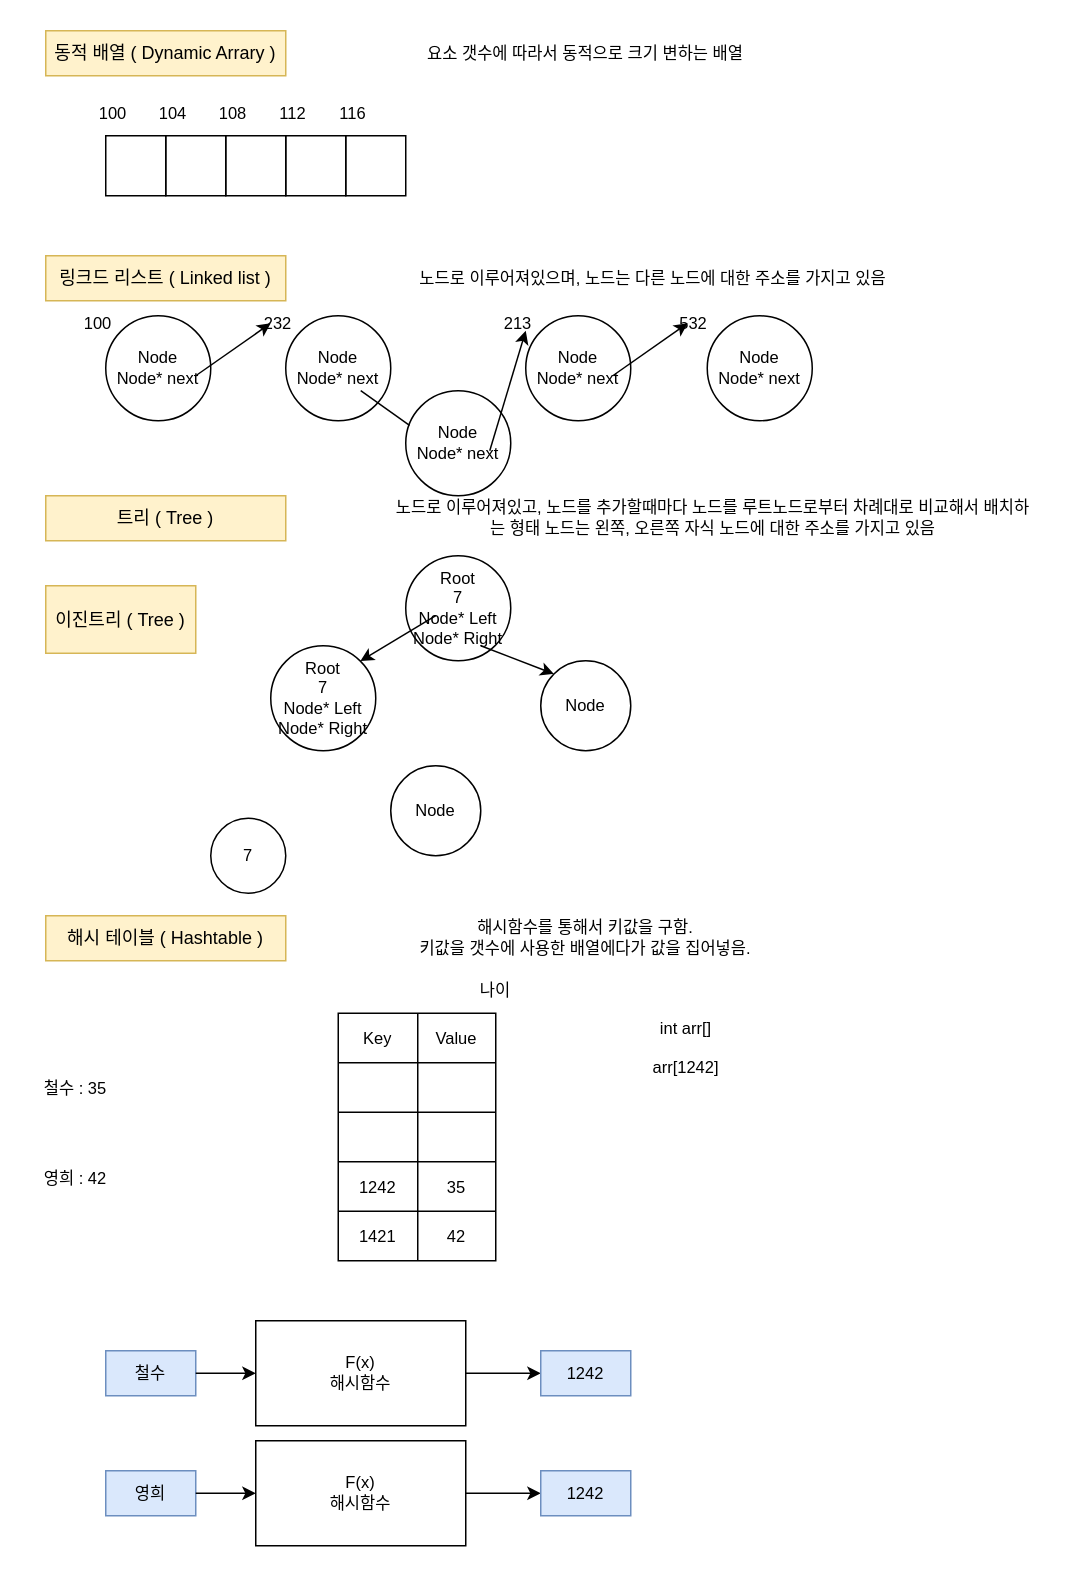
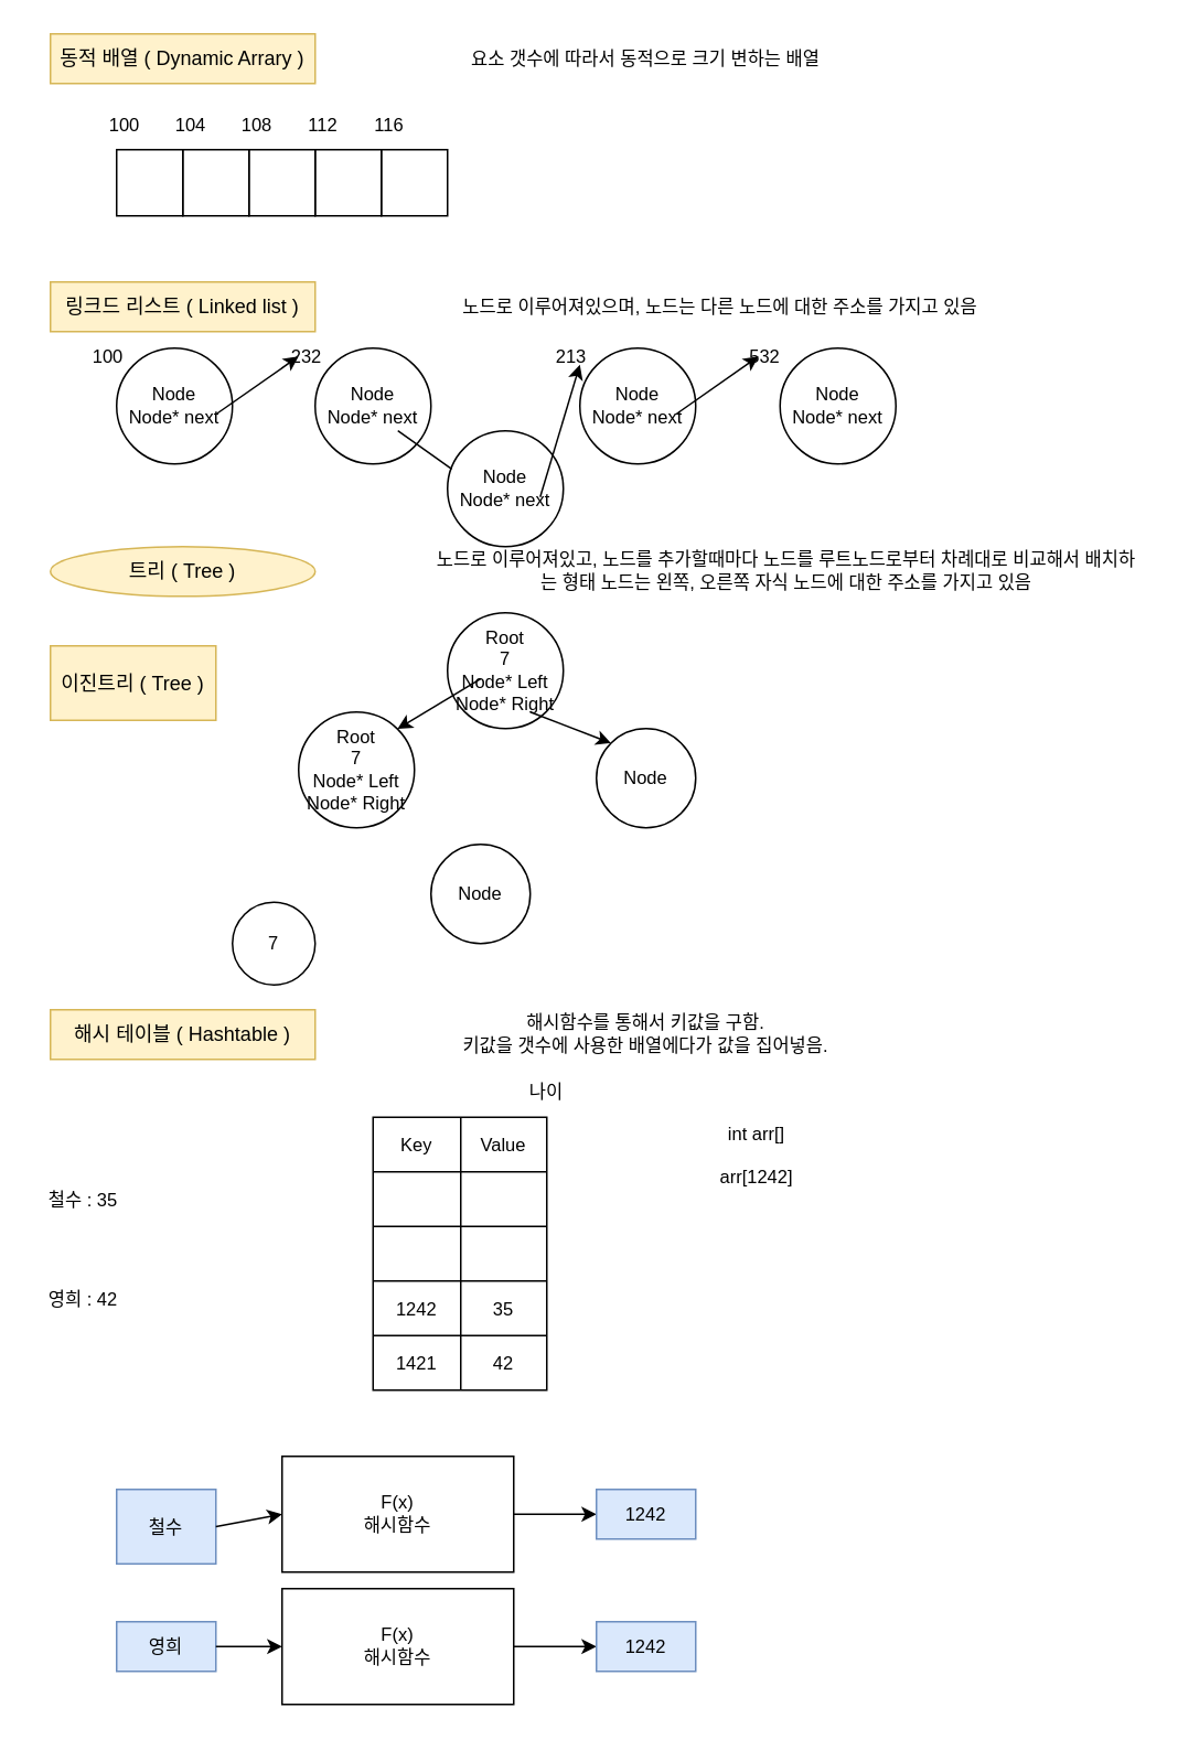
- <mxCell id="6" value="트리 ( Tree )" style="rounded=0;whiteSpace=wrap;html=1;fillColor=#fff2cc;strokeColor=#d6b656;" vertex="1" parent="1"><mxGeometry x="30" y="330" width="160" height="30" as="geometry" /></mxCell>
+ <mxCell id="6" value="트리 ( Tree )" style="ellipse;whiteSpace=wrap;html=1;fillColor=#fff2cc;strokeColor=#d6b656;" vertex="1" parent="1"><mxGeometry x="30" y="330" width="160" height="30" as="geometry" /></mxCell>
- <mxCell id="54" value="철수" style="text;html=1;strokeColor=#6c8ebf;fillColor=#dae8fc;align=center;verticalAlign=middle;whiteSpace=wrap;rounded=0;fontSize=11;" vertex="1" parent="1"><mxGeometry x="70" y="900" width="60" height="30" as="geometry" /></mxCell>
+ <mxCell id="54" value="철수" style="text;html=1;strokeColor=#6c8ebf;fillColor=#dae8fc;align=center;verticalAlign=middle;whiteSpace=wrap;rounded=0;fontSize=11;" vertex="1" parent="1"><mxGeometry x="70" y="900" width="60" height="45" as="geometry" /></mxCell>
